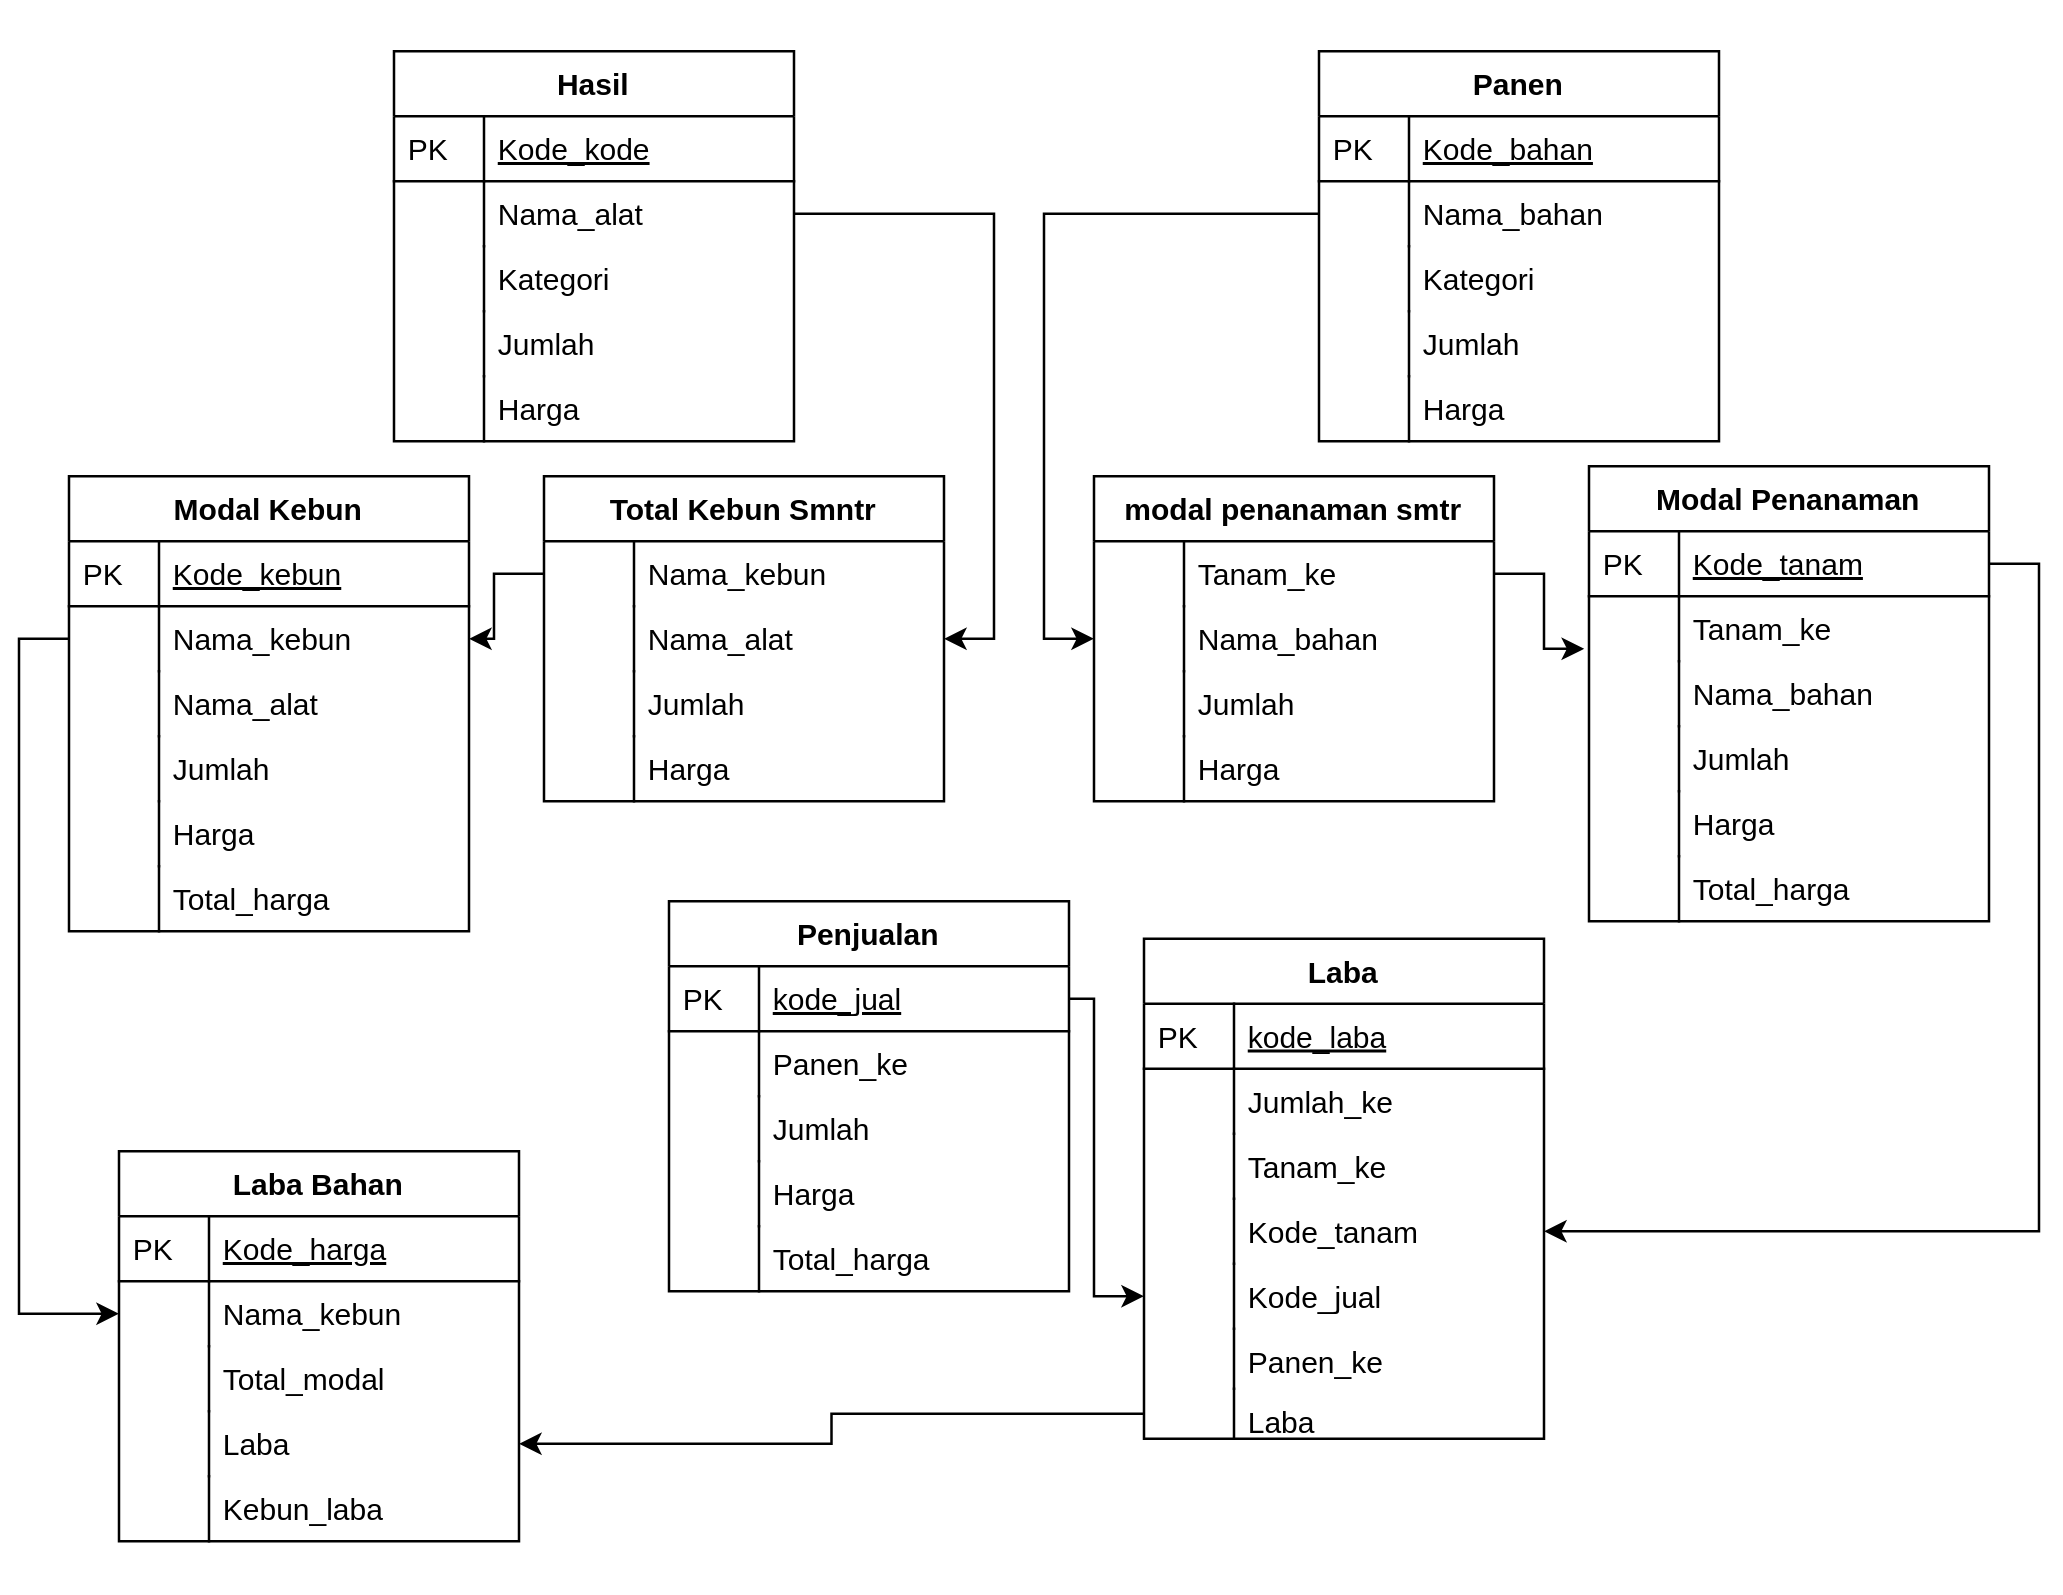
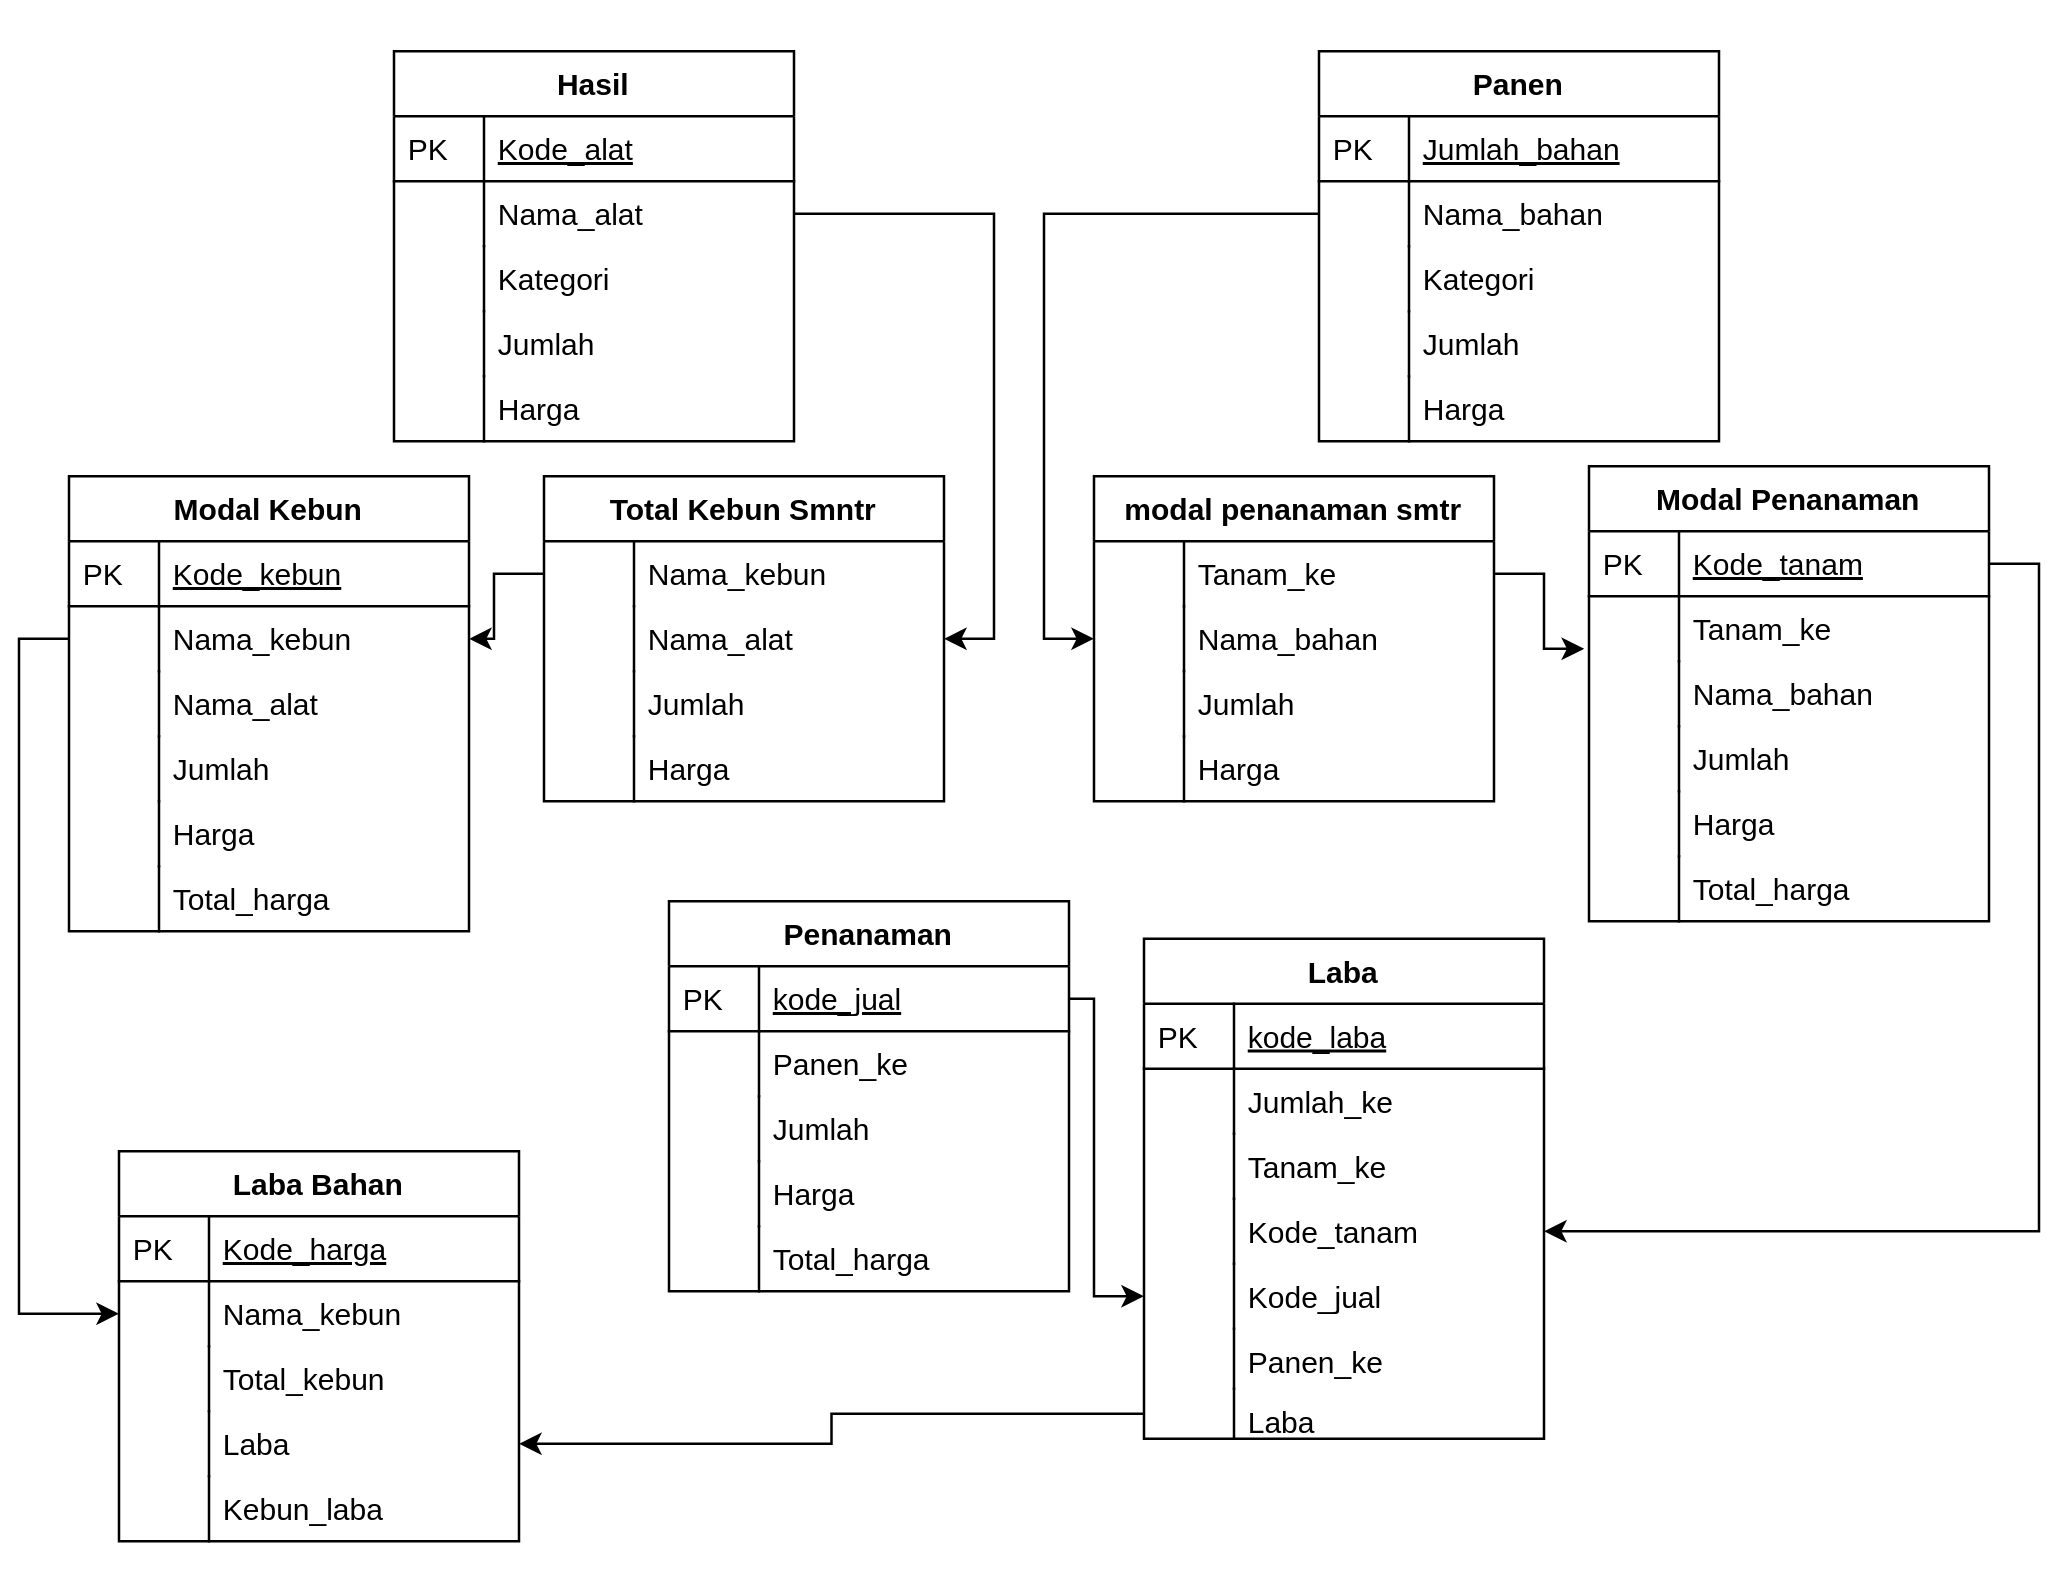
- <mxCell id="14" value="Kode_kode" style="shape=partialRectangle;top=0;left=0;right=0;bottom=1;align=left;verticalAlign=top;fillColor=none;spacingLeft=40;spacingRight=4;overflow=hidden;rotatable=0;points=[[0,0.5],[1,0.5]];portConstraint=eastwest;dropTarget=0;rounded=0;shadow=0;strokeWidth=1;fontStyle=4" parent="13" vertex="1"><mxGeometry y="26" width="160" height="26" as="geometry" /></mxCell>
+ <mxCell id="14" value="Kode_alat" style="shape=partialRectangle;top=0;left=0;right=0;bottom=1;align=left;verticalAlign=top;fillColor=none;spacingLeft=40;spacingRight=4;overflow=hidden;rotatable=0;points=[[0,0.5],[1,0.5]];portConstraint=eastwest;dropTarget=0;rounded=0;shadow=0;strokeWidth=1;fontStyle=4" parent="13" vertex="1"><mxGeometry y="26" width="160" height="26" as="geometry" /></mxCell>
- <mxCell id="3" value="Kode_bahan" style="shape=partialRectangle;top=0;left=0;right=0;bottom=1;align=left;verticalAlign=top;fillColor=none;spacingLeft=40;spacingRight=4;overflow=hidden;rotatable=0;points=[[0,0.5],[1,0.5]];portConstraint=eastwest;dropTarget=0;rounded=0;shadow=0;strokeWidth=1;fontStyle=4" vertex="1" parent="2"><mxGeometry y="26" width="160" height="26" as="geometry" /></mxCell>
+ <mxCell id="3" value="Jumlah_bahan" style="shape=partialRectangle;top=0;left=0;right=0;bottom=1;align=left;verticalAlign=top;fillColor=none;spacingLeft=40;spacingRight=4;overflow=hidden;rotatable=0;points=[[0,0.5],[1,0.5]];portConstraint=eastwest;dropTarget=0;rounded=0;shadow=0;strokeWidth=1;fontStyle=4" vertex="1" parent="2"><mxGeometry y="26" width="160" height="26" as="geometry" /></mxCell>
- <mxCell id="88" value="Penjualan" style="swimlane;fontStyle=1;childLayout=stackLayout;horizontal=1;startSize=26;horizontalStack=0;resizeParent=1;resizeLast=0;collapsible=1;marginBottom=0;rounded=0;shadow=0;strokeWidth=1;" vertex="1" parent="1"><mxGeometry x="260" y="360" width="160" height="156" as="geometry"><mxRectangle x="20" y="80" width="160" height="26" as="alternateBounds" /></mxGeometry></mxCell>
+ <mxCell id="88" value="Penanaman" style="swimlane;fontStyle=1;childLayout=stackLayout;horizontal=1;startSize=26;horizontalStack=0;resizeParent=1;resizeLast=0;collapsible=1;marginBottom=0;rounded=0;shadow=0;strokeWidth=1;" vertex="1" parent="1"><mxGeometry x="260" y="360" width="160" height="156" as="geometry"><mxRectangle x="20" y="80" width="160" height="26" as="alternateBounds" /></mxGeometry></mxCell>
- <mxCell id="106" value="Total_modal" style="shape=partialRectangle;top=0;left=0;right=0;bottom=0;align=left;verticalAlign=top;fillColor=none;spacingLeft=40;spacingRight=4;overflow=hidden;rotatable=0;points=[[0,0.5],[1,0.5]];portConstraint=eastwest;dropTarget=0;rounded=0;shadow=0;strokeWidth=1;" vertex="1" parent="101"><mxGeometry y="78" width="160" height="26" as="geometry" /></mxCell>
+ <mxCell id="106" value="Total_kebun" style="shape=partialRectangle;top=0;left=0;right=0;bottom=0;align=left;verticalAlign=top;fillColor=none;spacingLeft=40;spacingRight=4;overflow=hidden;rotatable=0;points=[[0,0.5],[1,0.5]];portConstraint=eastwest;dropTarget=0;rounded=0;shadow=0;strokeWidth=1;" vertex="1" parent="101"><mxGeometry y="78" width="160" height="26" as="geometry" /></mxCell>
